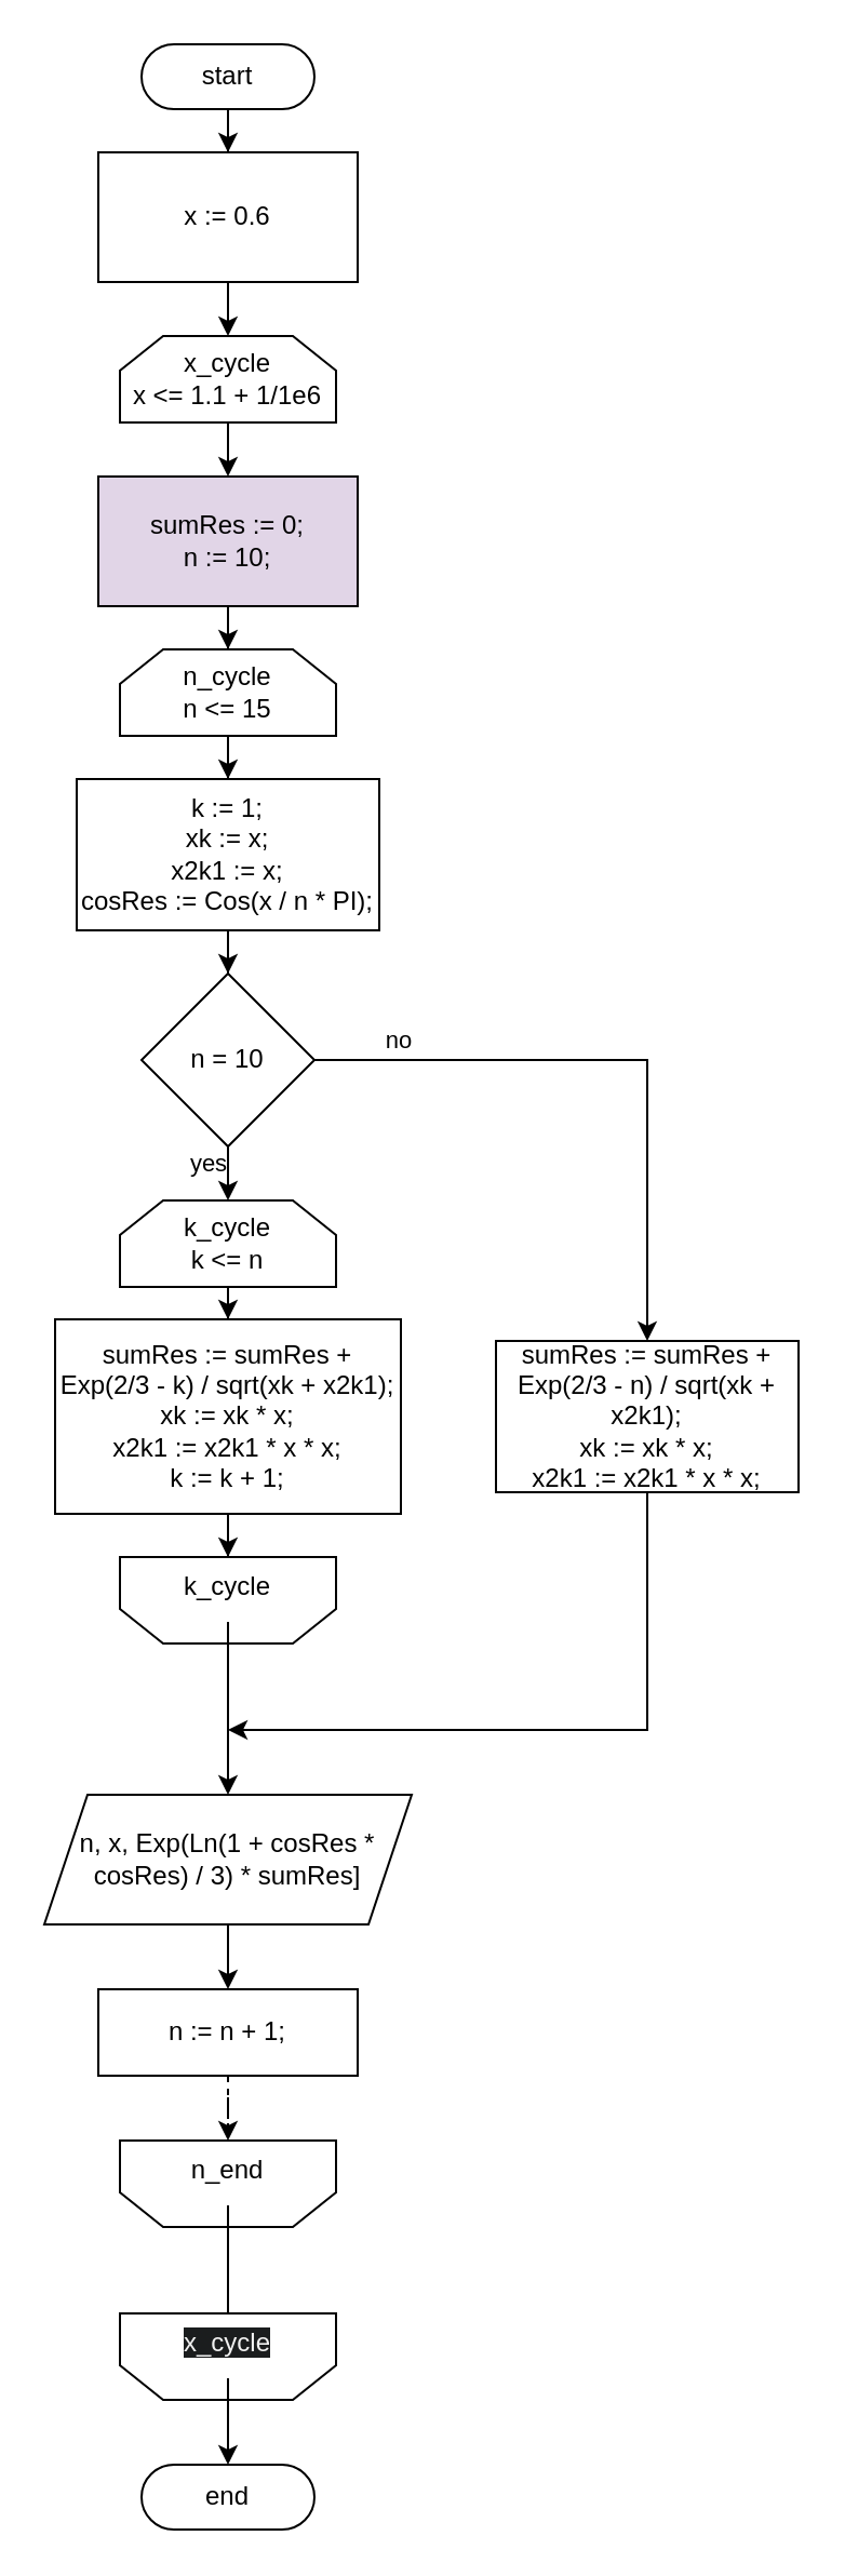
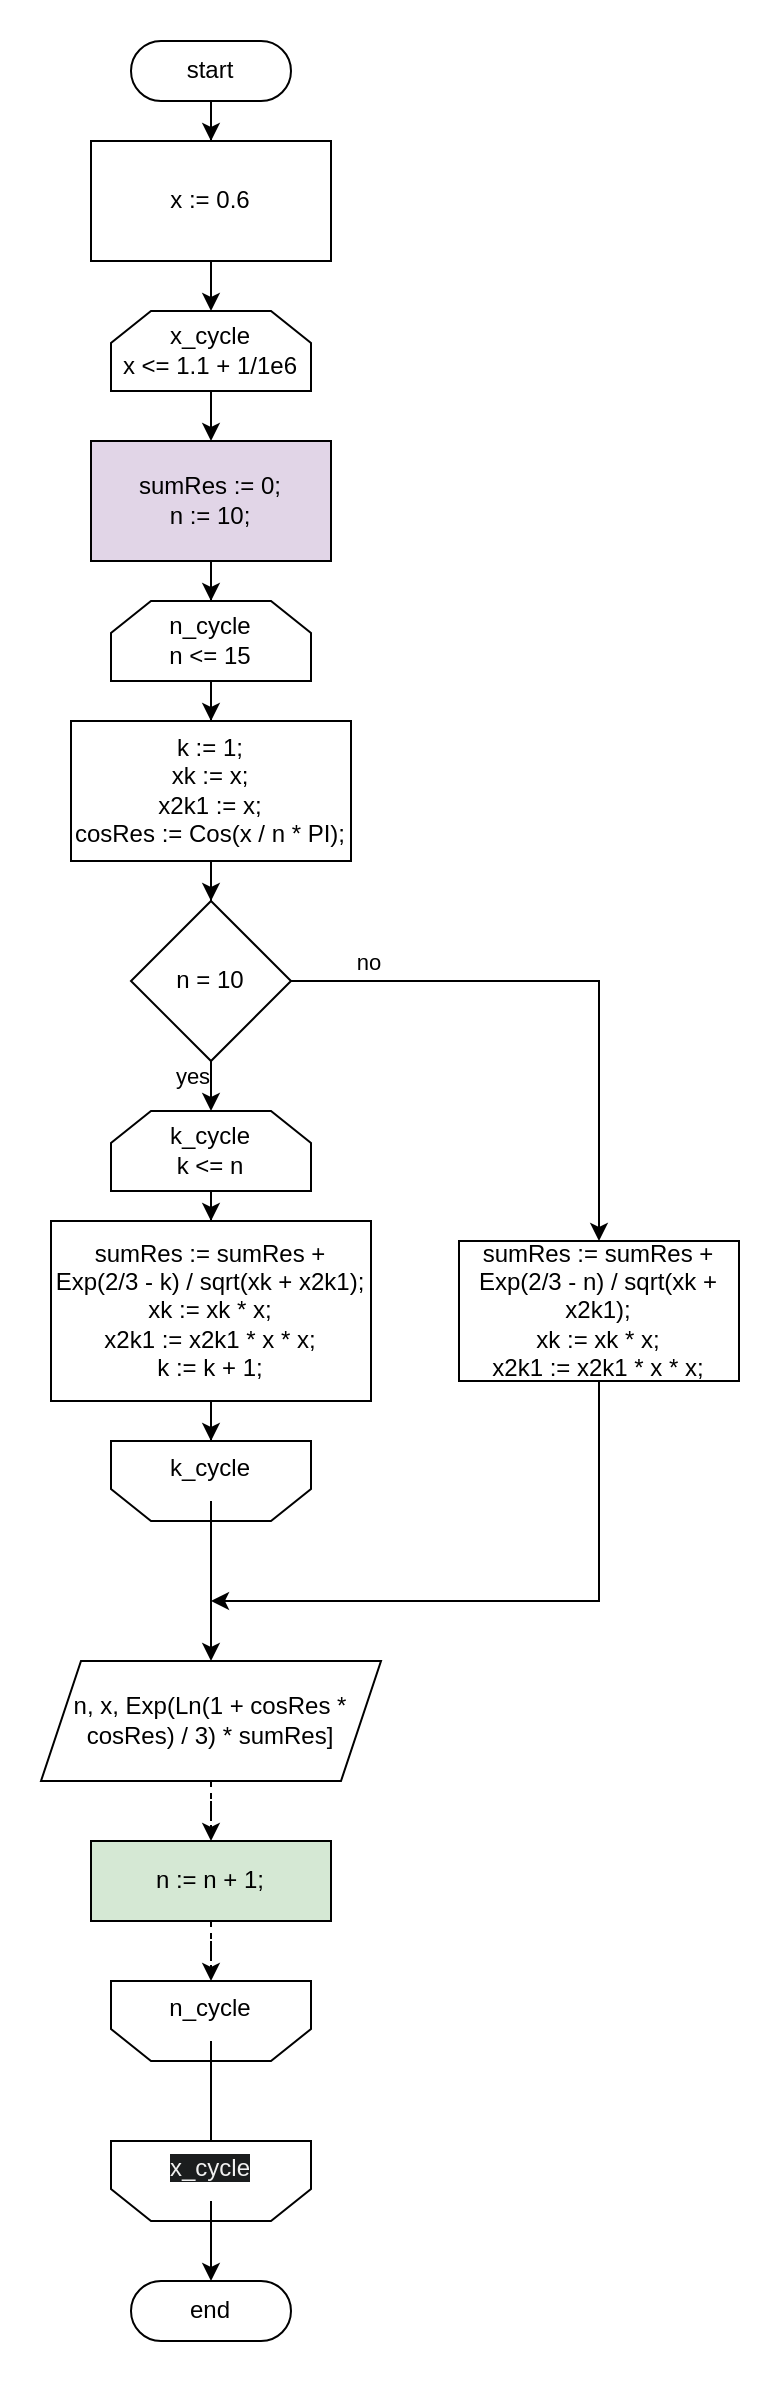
- <mxCell id="37" value="" style="edgeStyle=orthogonalEdgeStyle;rounded=0;orthogonalLoop=1;jettySize=auto;html=1;" edge="1" parent="1" source="38" target="41"><mxGeometry relative="1" as="geometry" /></mxCell>
+ <mxCell id="37" value="" style="edgeStyle=orthogonalEdgeStyle;rounded=0;orthogonalLoop=1;jettySize=auto;html=1;dashed=1;" edge="1" parent="1" source="38" target="41"><mxGeometry relative="1" as="geometry" /></mxCell>
- <mxCell id="41" value="n := n + 1;" style="rounded=0;whiteSpace=wrap;html=1;" vertex="1" parent="1"><mxGeometry x="45" y="920" width="120" height="40" as="geometry" /></mxCell>
+ <mxCell id="41" value="n := n + 1;" style="rounded=0;whiteSpace=wrap;html=1;fillColor=#d5e8d4;" vertex="1" parent="1"><mxGeometry x="45" y="920" width="120" height="40" as="geometry" /></mxCell>
- <mxCell id="26" value="n_end" style="text;whiteSpace=wrap;html=1;align=center;" vertex="1" parent="24"><mxGeometry width="100" height="30" as="geometry" /></mxCell>
+ <mxCell id="26" value="n_cycle" style="text;whiteSpace=wrap;html=1;align=center;" vertex="1" parent="24"><mxGeometry width="100" height="30" as="geometry" /></mxCell>
